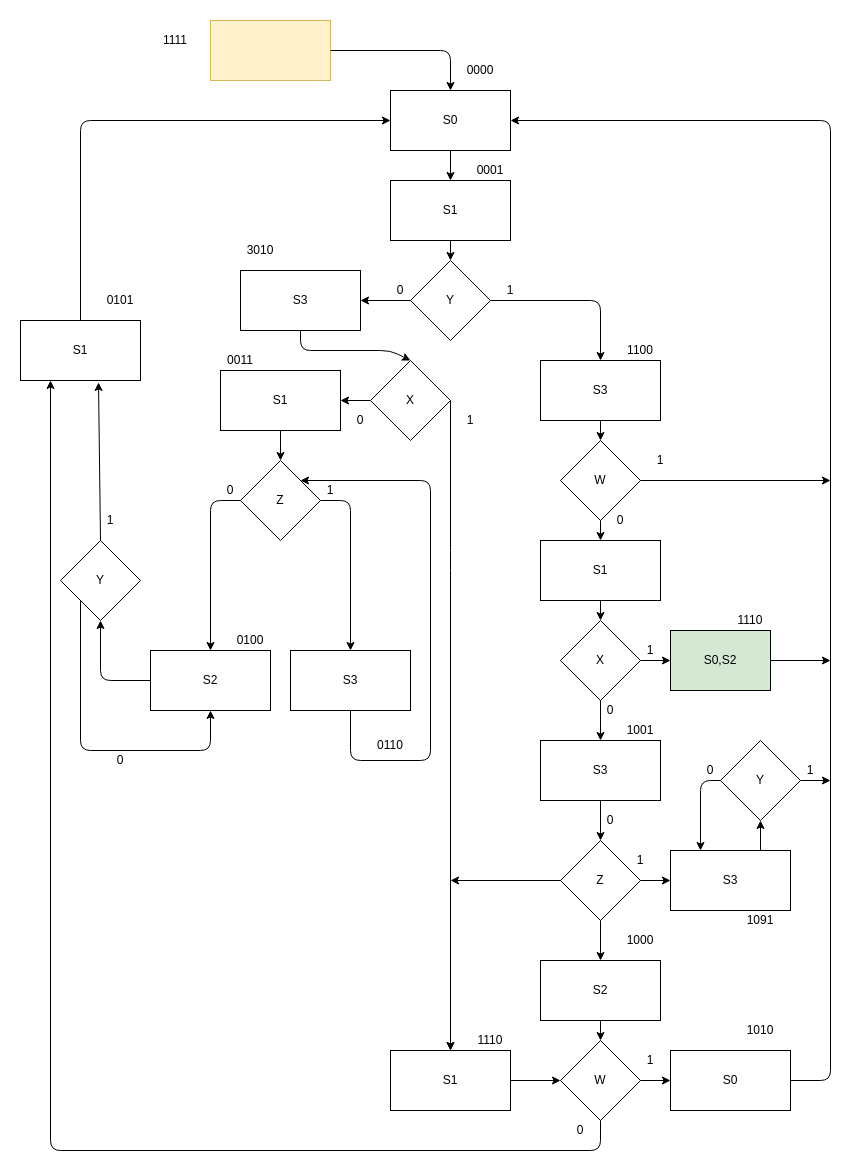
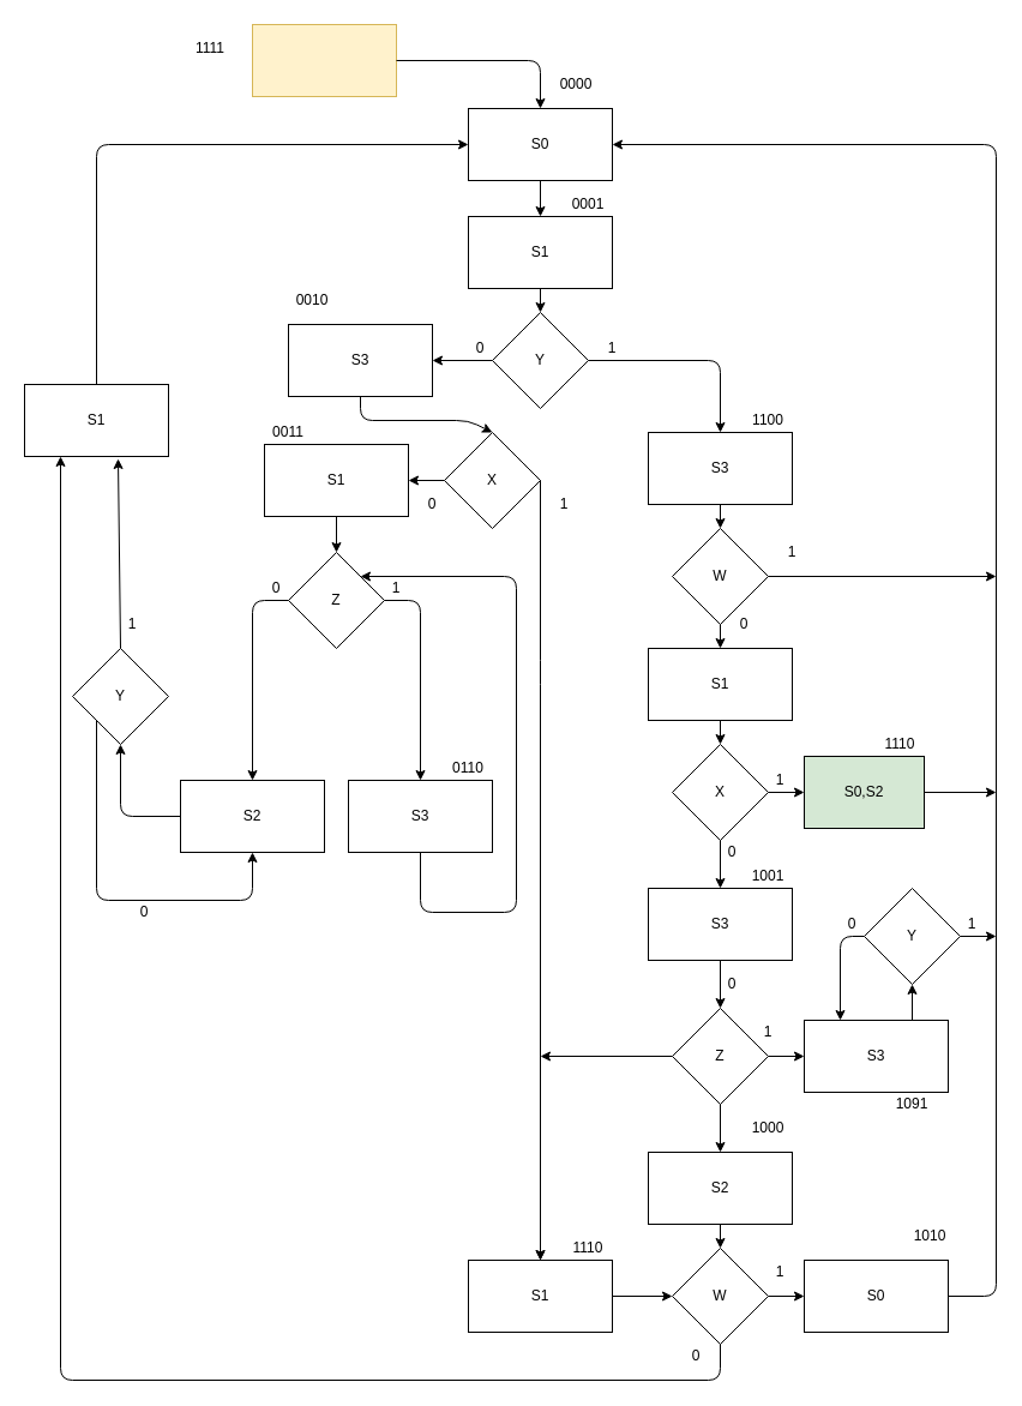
- <mxCell id="67" value="3010" style="text;html=1;strokeColor=none;fillColor=none;align=center;verticalAlign=middle;whiteSpace=wrap;rounded=0;" parent="1" vertex="1"><mxGeometry x="240" y="240" width="40" height="20" as="geometry" /></mxCell>
+ <mxCell id="67" value="0010" style="text;html=1;strokeColor=none;fillColor=none;align=center;verticalAlign=middle;whiteSpace=wrap;rounded=0;" parent="1" vertex="1"><mxGeometry x="240" y="240" width="40" height="20" as="geometry" /></mxCell>
- <mxCell id="64" value="0101" style="text;html=1;strokeColor=none;fillColor=none;align=center;verticalAlign=middle;whiteSpace=wrap;rounded=0;" parent="1" vertex="1"><mxGeometry x="100" y="290" width="40" height="20" as="geometry" /></mxCell>
- <mxCell id="70" value="0100" style="text;html=1;strokeColor=none;fillColor=none;align=center;verticalAlign=middle;whiteSpace=wrap;rounded=0;" parent="1" vertex="1"><mxGeometry x="230" y="630" width="40" height="20" as="geometry" /></mxCell>
- <mxCell id="71" value="0110" style="text;html=1;strokeColor=none;fillColor=none;align=center;verticalAlign=middle;whiteSpace=wrap;rounded=0;" parent="1" vertex="1"><mxGeometry x="370" y="735" width="40" height="20" as="geometry" /></mxCell>
+ <mxCell id="71" value="0110" style="text;html=1;strokeColor=none;fillColor=none;align=center;verticalAlign=middle;whiteSpace=wrap;rounded=0;" parent="1" vertex="1"><mxGeometry x="370" y="630" width="40" height="20" as="geometry" /></mxCell>
- <mxCell id="75" value="1010" style="text;html=1;strokeColor=none;fillColor=none;align=center;verticalAlign=middle;whiteSpace=wrap;rounded=0;" parent="1" vertex="1"><mxGeometry x="740" y="1020" width="40" height="20" as="geometry" /></mxCell>
+ <mxCell id="75" value="1010" style="text;html=1;strokeColor=none;fillColor=none;align=center;verticalAlign=middle;whiteSpace=wrap;rounded=0;" parent="1" vertex="1"><mxGeometry x="755" y="1020" width="40" height="20" as="geometry" /></mxCell>
